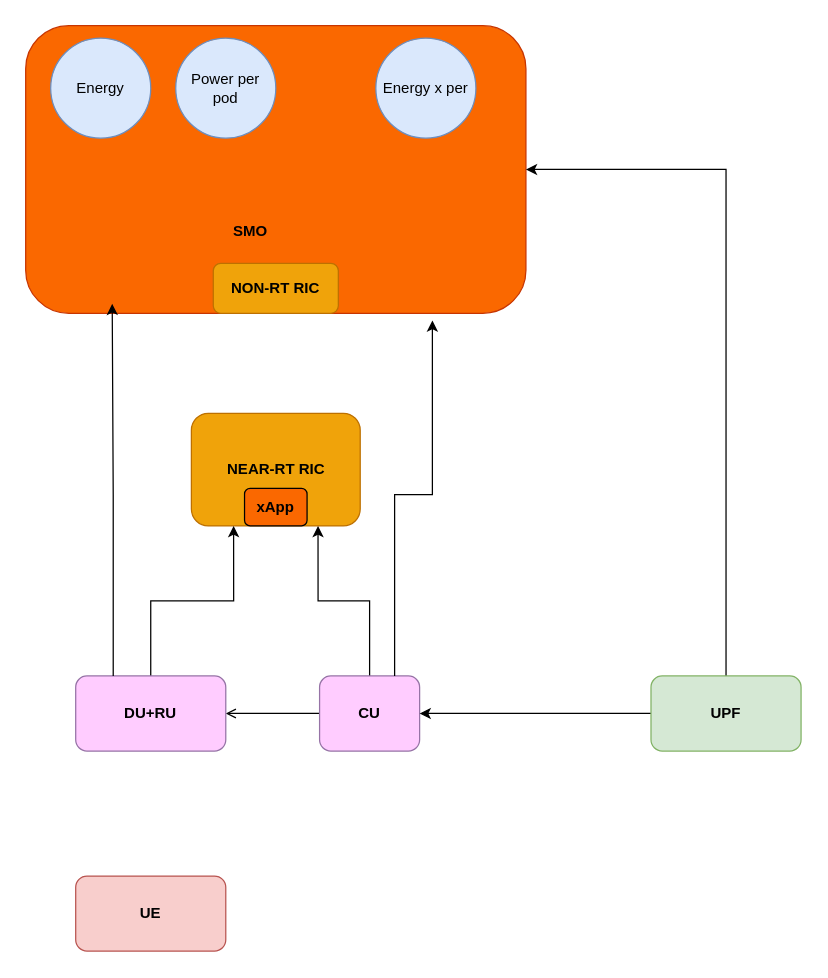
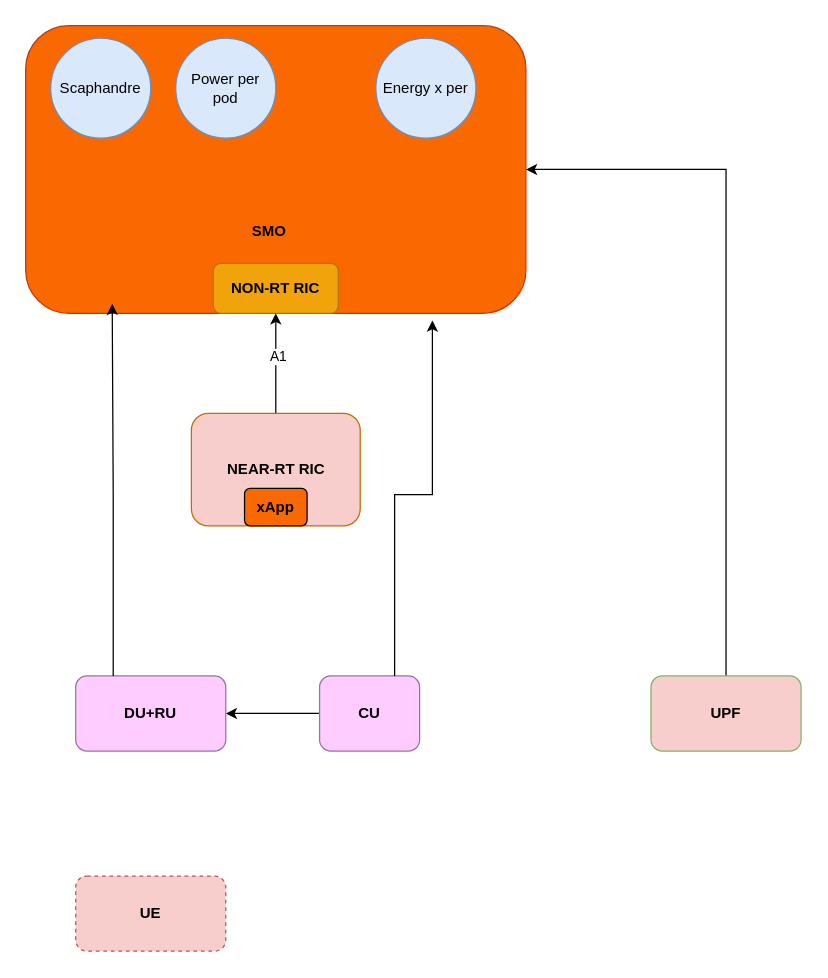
- <mxCell id="18" value="Energy" style="ellipse;whiteSpace=wrap;html=1;aspect=fixed;fillColor=#dae8fc;strokeColor=#6c8ebf;" vertex="1" parent="1"><mxGeometry x="40" y="30" width="80" height="80" as="geometry" /></mxCell>
+ <mxCell id="18" value="Scaphandre" style="ellipse;whiteSpace=wrap;html=1;aspect=fixed;fillColor=#dae8fc;strokeColor=#6c8ebf;" vertex="1" parent="1"><mxGeometry x="40" y="30" width="80" height="80" as="geometry" /></mxCell>
- <mxCell id="21" value="&lt;b&gt;SMO&lt;/b&gt;" style="text;html=1;align=center;verticalAlign=middle;whiteSpace=wrap;rounded=0;" vertex="1" parent="1"><mxGeometry x="170" y="170" width="60" height="30" as="geometry" /></mxCell>
+ <mxCell id="21" value="&lt;b&gt;SMO&lt;/b&gt;" style="text;html=1;align=center;verticalAlign=middle;whiteSpace=wrap;rounded=0;" vertex="1" parent="1"><mxGeometry x="185" y="170" width="60" height="30" as="geometry" /></mxCell>
+ <mxCell id="4" style="edgeStyle=orthogonalEdgeStyle;rounded=0;orthogonalLoop=1;jettySize=auto;html=1;exitX=0.5;exitY=0;exitDx=0;exitDy=0;entryX=0.5;entryY=1;entryDx=0;entryDy=0;" edge="1" parent="1" source="6" target="3"><mxGeometry relative="1" as="geometry" /></mxCell>
+ <mxCell id="5" value="A1" style="edgeLabel;html=1;align=center;verticalAlign=middle;resizable=0;points=[];" vertex="1" connectable="0" parent="4"><mxGeometry x="0.15" y="-1" relative="1" as="geometry"><mxPoint as="offset" /></mxGeometry></mxCell>
- <mxCell id="6" value="&lt;b&gt;NEAR-RT RIC&lt;/b&gt;" style="rounded=1;whiteSpace=wrap;html=1;fillColor=#f0a30a;fontColor=#000000;strokeColor=#BD7000;" vertex="1" parent="1"><mxGeometry x="152.5" y="330" width="135" height="90" as="geometry" /></mxCell>
+ <mxCell id="6" value="&lt;b&gt;NEAR-RT RIC&lt;/b&gt;" style="rounded=1;whiteSpace=wrap;html=1;fillColor=#f8cecc;fontColor=#000000;strokeColor=#BD7000;" vertex="1" parent="1"><mxGeometry x="152.5" y="330" width="135" height="90" as="geometry" /></mxCell>
- <mxCell id="11" style="edgeStyle=orthogonalEdgeStyle;rounded=0;orthogonalLoop=1;jettySize=auto;html=1;exitX=0.5;exitY=0;exitDx=0;exitDy=0;entryX=0.25;entryY=1;entryDx=0;entryDy=0;" edge="1" parent="1" source="12" target="6"><mxGeometry relative="1" as="geometry" /></mxCell>
- <mxCell id="8" style="edgeStyle=orthogonalEdgeStyle;rounded=0;orthogonalLoop=1;jettySize=auto;html=1;exitX=0.5;exitY=0;exitDx=0;exitDy=0;entryX=0.75;entryY=1;entryDx=0;entryDy=0;" edge="1" parent="1" source="10" target="6"><mxGeometry relative="1" as="geometry" /></mxCell>
- <mxCell id="9" style="edgeStyle=orthogonalEdgeStyle;rounded=0;orthogonalLoop=1;jettySize=auto;html=1;exitX=0;exitY=0.5;exitDx=0;exitDy=0;entryX=1;entryY=0.5;entryDx=0;entryDy=0;endArrow=open;" edge="1" parent="1" source="10" target="12"><mxGeometry relative="1" as="geometry" /></mxCell>
+ <mxCell id="9" style="edgeStyle=orthogonalEdgeStyle;rounded=0;orthogonalLoop=1;jettySize=auto;html=1;exitX=0;exitY=0.5;exitDx=0;exitDy=0;entryX=1;entryY=0.5;entryDx=0;entryDy=0;" edge="1" parent="1" source="10" target="12"><mxGeometry relative="1" as="geometry" /></mxCell>
- <mxCell id="14" style="edgeStyle=orthogonalEdgeStyle;rounded=0;orthogonalLoop=1;jettySize=auto;html=1;exitX=0;exitY=0.5;exitDx=0;exitDy=0;entryX=1;entryY=0.5;entryDx=0;entryDy=0;" edge="1" parent="1" source="15" target="10"><mxGeometry relative="1" as="geometry" /></mxCell>
- <mxCell id="15" value="&lt;b&gt;UPF&lt;/b&gt;" style="rounded=1;whiteSpace=wrap;html=1;fillColor=#d5e8d4;strokeColor=#82b366;" vertex="1" parent="1"><mxGeometry x="520" y="540" width="120" height="60" as="geometry" /></mxCell>
+ <mxCell id="15" value="&lt;b&gt;UPF&lt;/b&gt;" style="rounded=1;whiteSpace=wrap;html=1;fillColor=#f8cecc;strokeColor=#82b366;" vertex="1" parent="1"><mxGeometry x="520" y="540" width="120" height="60" as="geometry" /></mxCell>
- <mxCell id="22" value="&lt;b&gt;UE&lt;/b&gt;" style="rounded=1;whiteSpace=wrap;html=1;fillColor=#f8cecc;strokeColor=#b85450;" vertex="1" parent="1"><mxGeometry x="60" y="700" width="120" height="60" as="geometry" /></mxCell>
+ <mxCell id="22" value="&lt;b&gt;UE&lt;/b&gt;" style="rounded=1;whiteSpace=wrap;html=1;fillColor=#f8cecc;strokeColor=#b85450;dashed=1;" vertex="1" parent="1"><mxGeometry x="60" y="700" width="120" height="60" as="geometry" /></mxCell>
